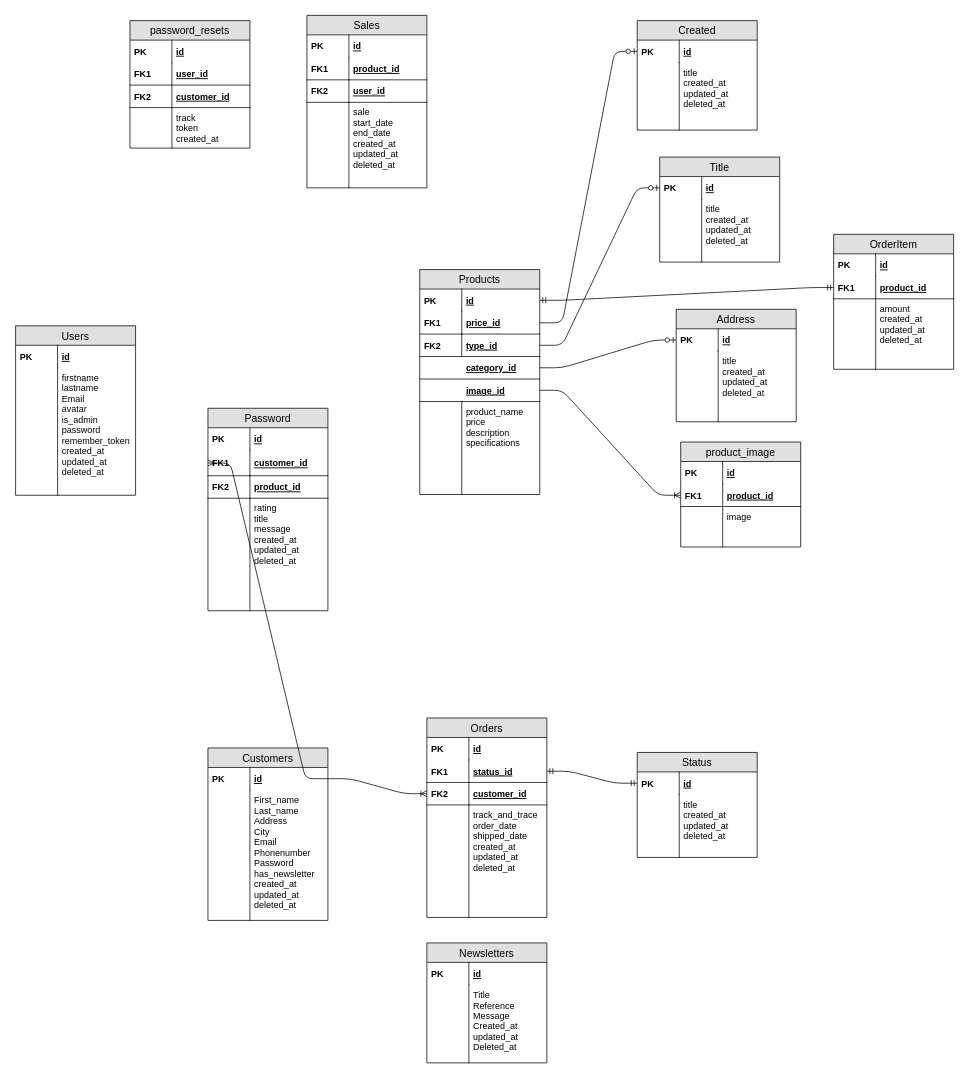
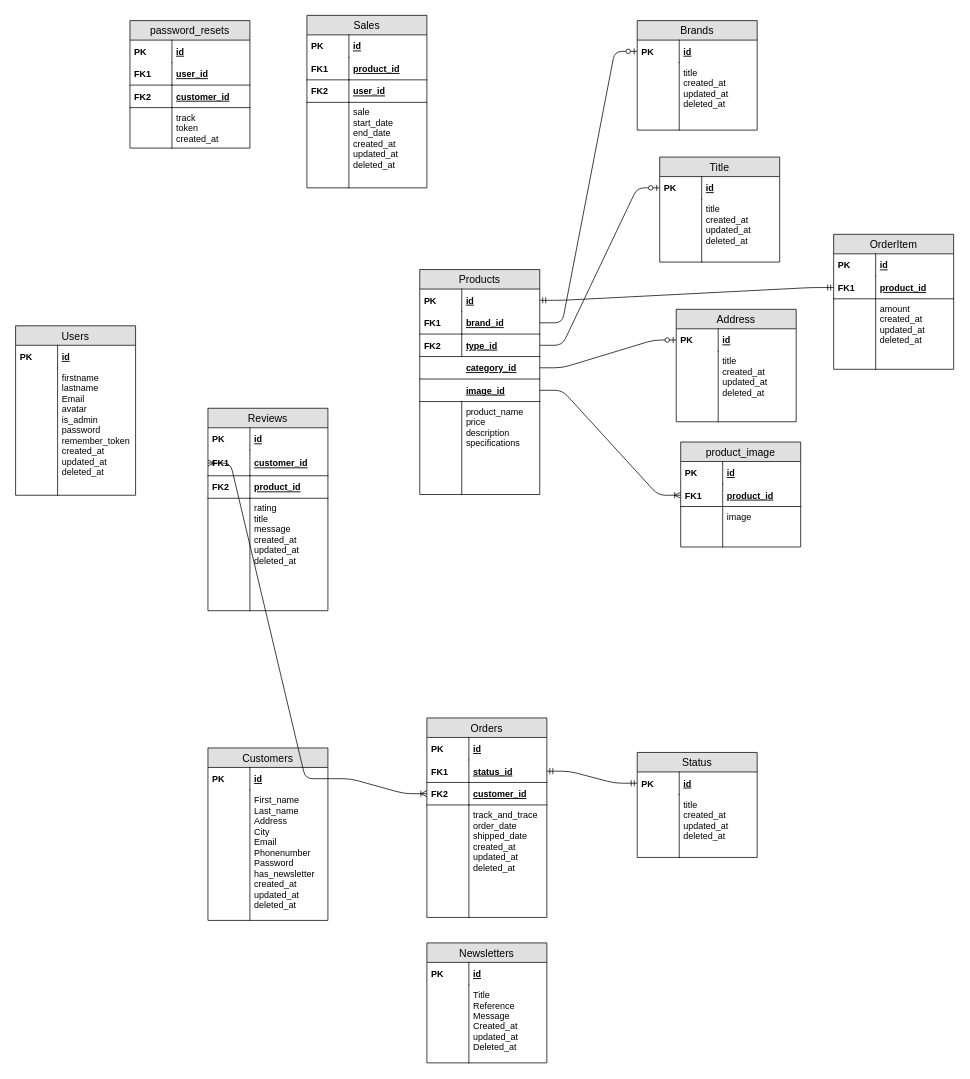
- <mxCell id="60" value="Created" style="swimlane;fontStyle=0;childLayout=stackLayout;horizontal=1;startSize=26;fillColor=#e0e0e0;horizontalStack=0;resizeParent=1;resizeParentMax=0;resizeLast=0;collapsible=1;marginBottom=0;swimlaneFillColor=#ffffff;align=center;fontSize=14;" parent="1" vertex="1"><mxGeometry x="849" y="27" width="160" height="146" as="geometry" /></mxCell>
+ <mxCell id="60" value="Brands" style="swimlane;fontStyle=0;childLayout=stackLayout;horizontal=1;startSize=26;fillColor=#e0e0e0;horizontalStack=0;resizeParent=1;resizeParentMax=0;resizeLast=0;collapsible=1;marginBottom=0;swimlaneFillColor=#ffffff;align=center;fontSize=14;" parent="1" vertex="1"><mxGeometry x="849" y="27" width="160" height="146" as="geometry" /></mxCell>
- <mxCell id="15" value="price_id" style="shape=partialRectangle;top=0;left=0;right=0;bottom=1;align=left;verticalAlign=middle;fillColor=none;spacingLeft=60;spacingRight=4;overflow=hidden;rotatable=0;points=[[0,0.5],[1,0.5]];portConstraint=eastwest;dropTarget=0;fontStyle=5;fontSize=12;" parent="12" vertex="1"><mxGeometry y="56" width="160" height="30" as="geometry" /></mxCell>
+ <mxCell id="15" value="brand_id" style="shape=partialRectangle;top=0;left=0;right=0;bottom=1;align=left;verticalAlign=middle;fillColor=none;spacingLeft=60;spacingRight=4;overflow=hidden;rotatable=0;points=[[0,0.5],[1,0.5]];portConstraint=eastwest;dropTarget=0;fontStyle=5;fontSize=12;" parent="12" vertex="1"><mxGeometry y="56" width="160" height="30" as="geometry" /></mxCell>
- <mxCell id="46" value="Password" style="swimlane;fontStyle=0;childLayout=stackLayout;horizontal=1;startSize=26;fillColor=#e0e0e0;horizontalStack=0;resizeParent=1;resizeParentMax=0;resizeLast=0;collapsible=1;marginBottom=0;swimlaneFillColor=#ffffff;align=center;fontSize=14;" parent="1" vertex="1"><mxGeometry x="276.5" y="544" width="160" height="270" as="geometry" /></mxCell>
+ <mxCell id="46" value="Reviews" style="swimlane;fontStyle=0;childLayout=stackLayout;horizontal=1;startSize=26;fillColor=#e0e0e0;horizontalStack=0;resizeParent=1;resizeParentMax=0;resizeLast=0;collapsible=1;marginBottom=0;swimlaneFillColor=#ffffff;align=center;fontSize=14;" parent="1" vertex="1"><mxGeometry x="276.5" y="544" width="160" height="270" as="geometry" /></mxCell>
